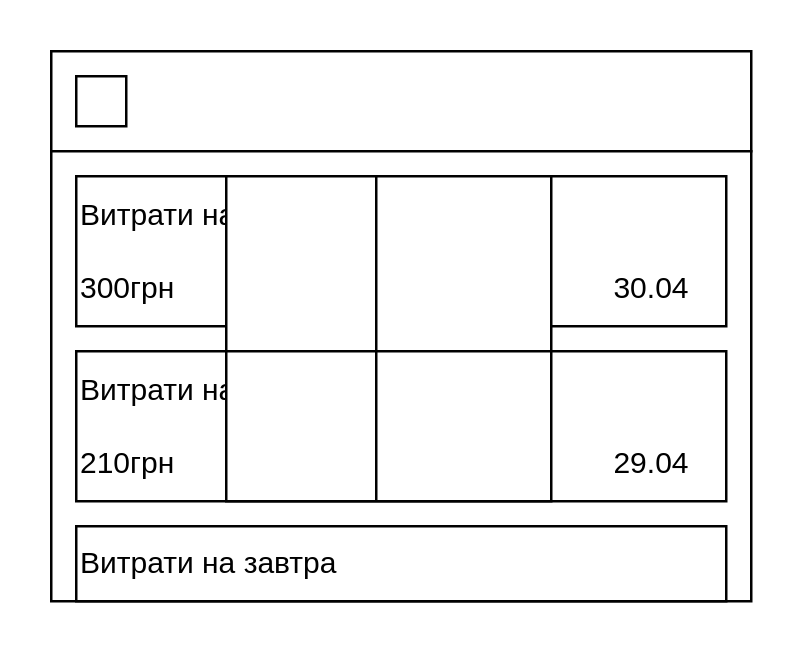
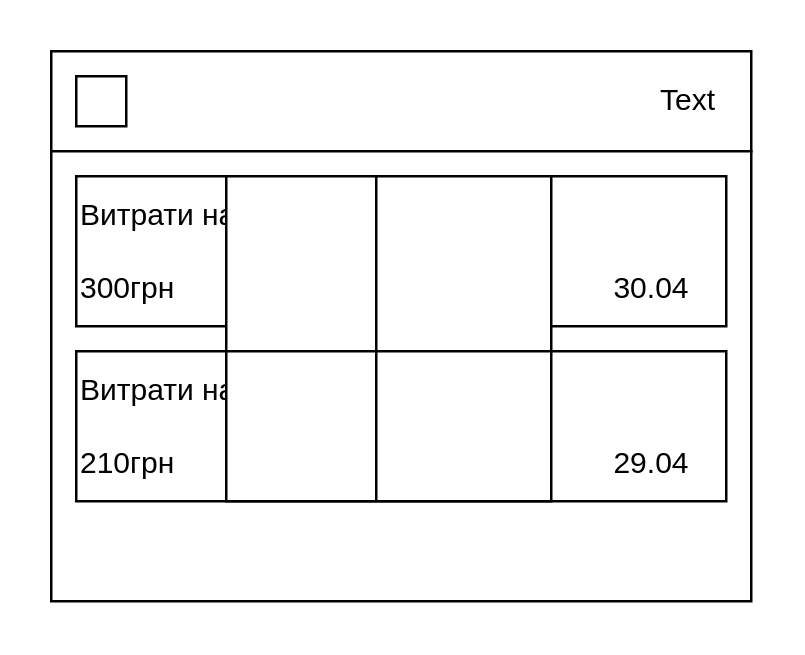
+ <mxCell id="8" value="Text" style="text;html=1;align=center;verticalAlign=middle;whiteSpace=wrap;rounded=0;" vertex="1" parent="1"><mxGeometry x="260" y="32.5" width="30" height="15" as="geometry" /></mxCell>
- <mxCell id="6" value="Витрати на завтра" style="rounded=0;whiteSpace=wrap;html=1;align=left;" vertex="1" parent="1"><mxGeometry x="30" y="210" width="260" height="30" as="geometry" /></mxCell>
